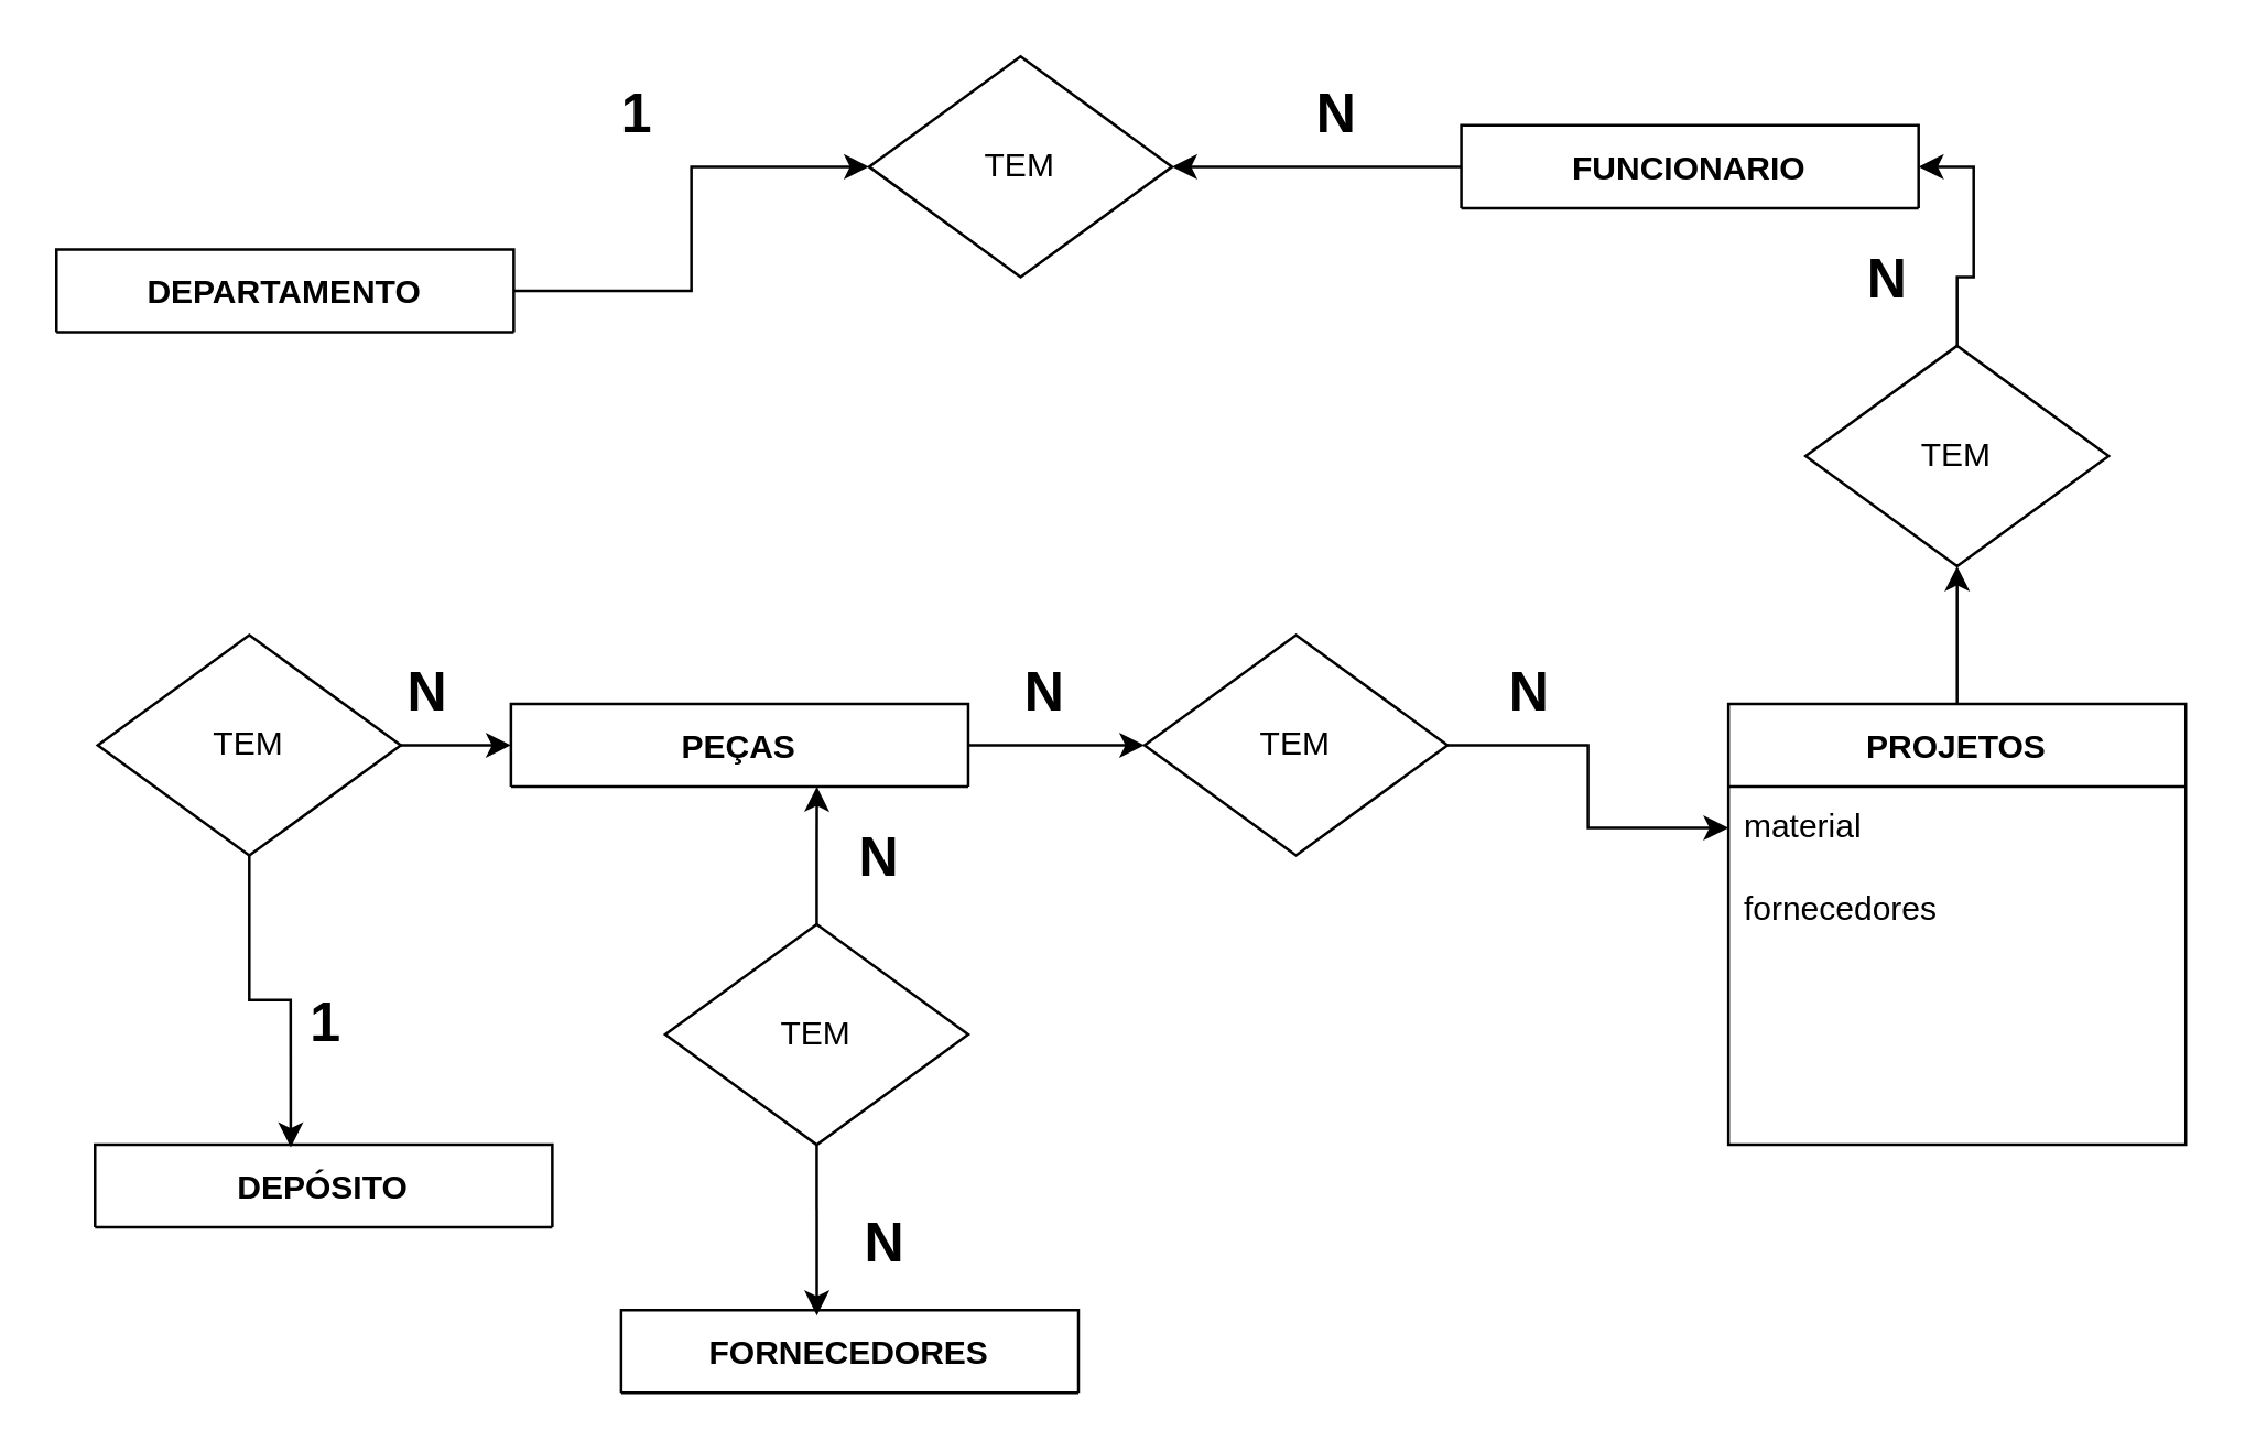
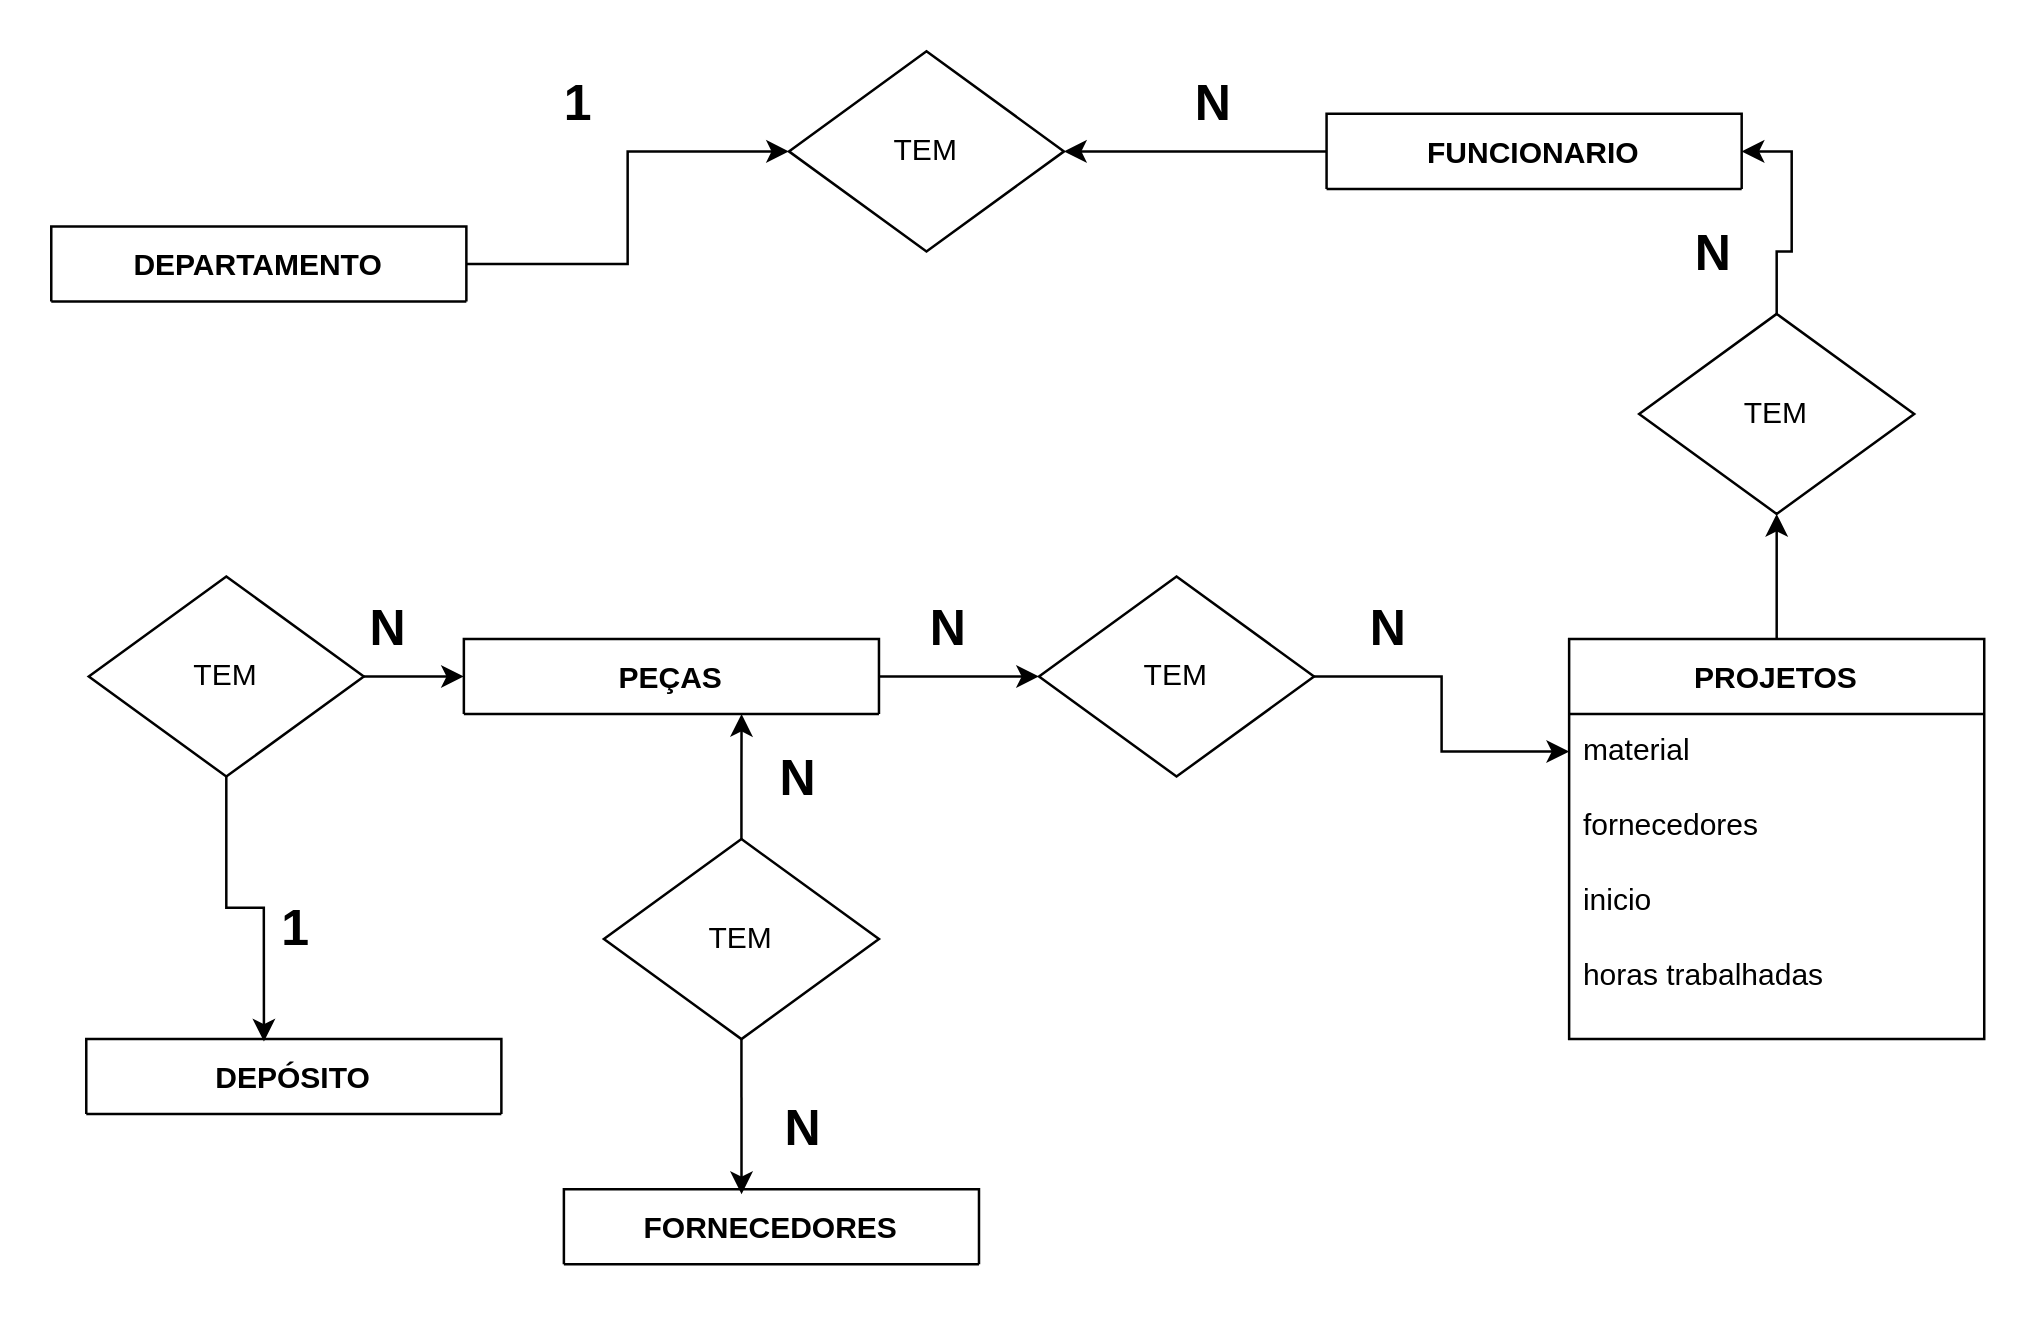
+ <mxCell id="8" value="inicio" style="text;html=1;align=left;verticalAlign=middle;resizable=0;points=[];autosize=1;strokeColor=none;fillColor=none;spacingLeft=4;" vertex="1" parent="5"><mxGeometry y="90" width="50" height="30" as="geometry" /></mxCell>
+ <mxCell id="9" value="horas trabalhadas" style="text;html=1;align=left;verticalAlign=middle;resizable=0;points=[];autosize=1;strokeColor=none;fillColor=none;spacingLeft=4;" vertex="1" parent="5"><mxGeometry y="120" width="120" height="30" as="geometry" /></mxCell>
